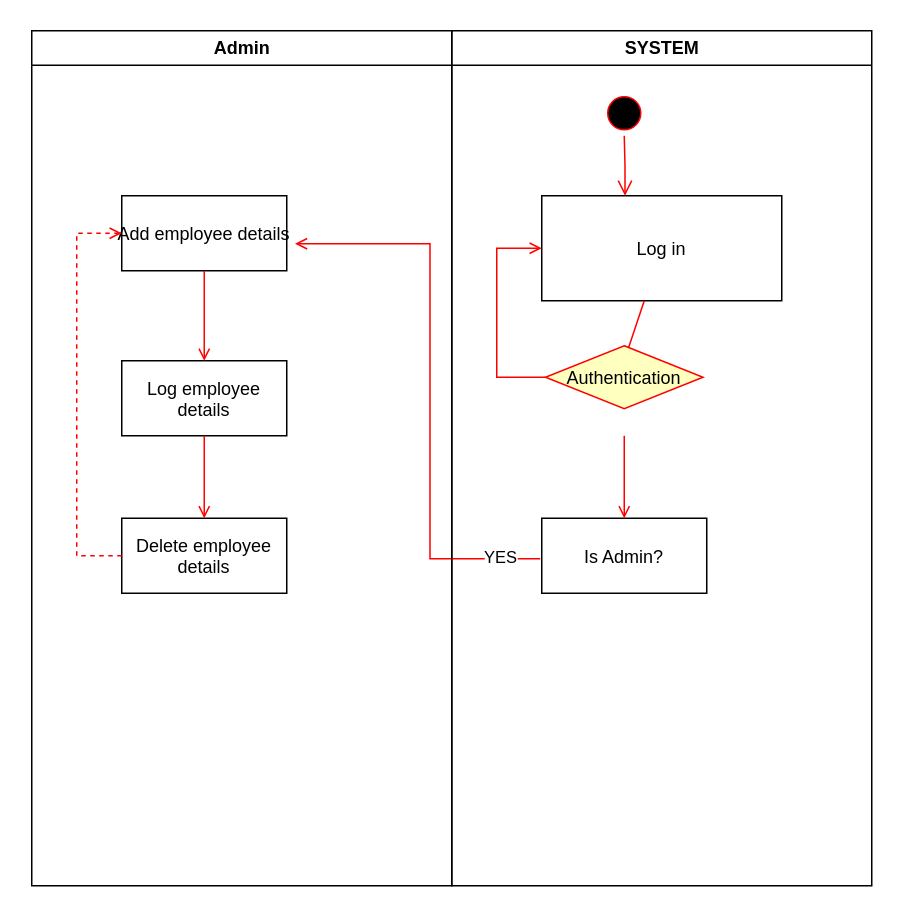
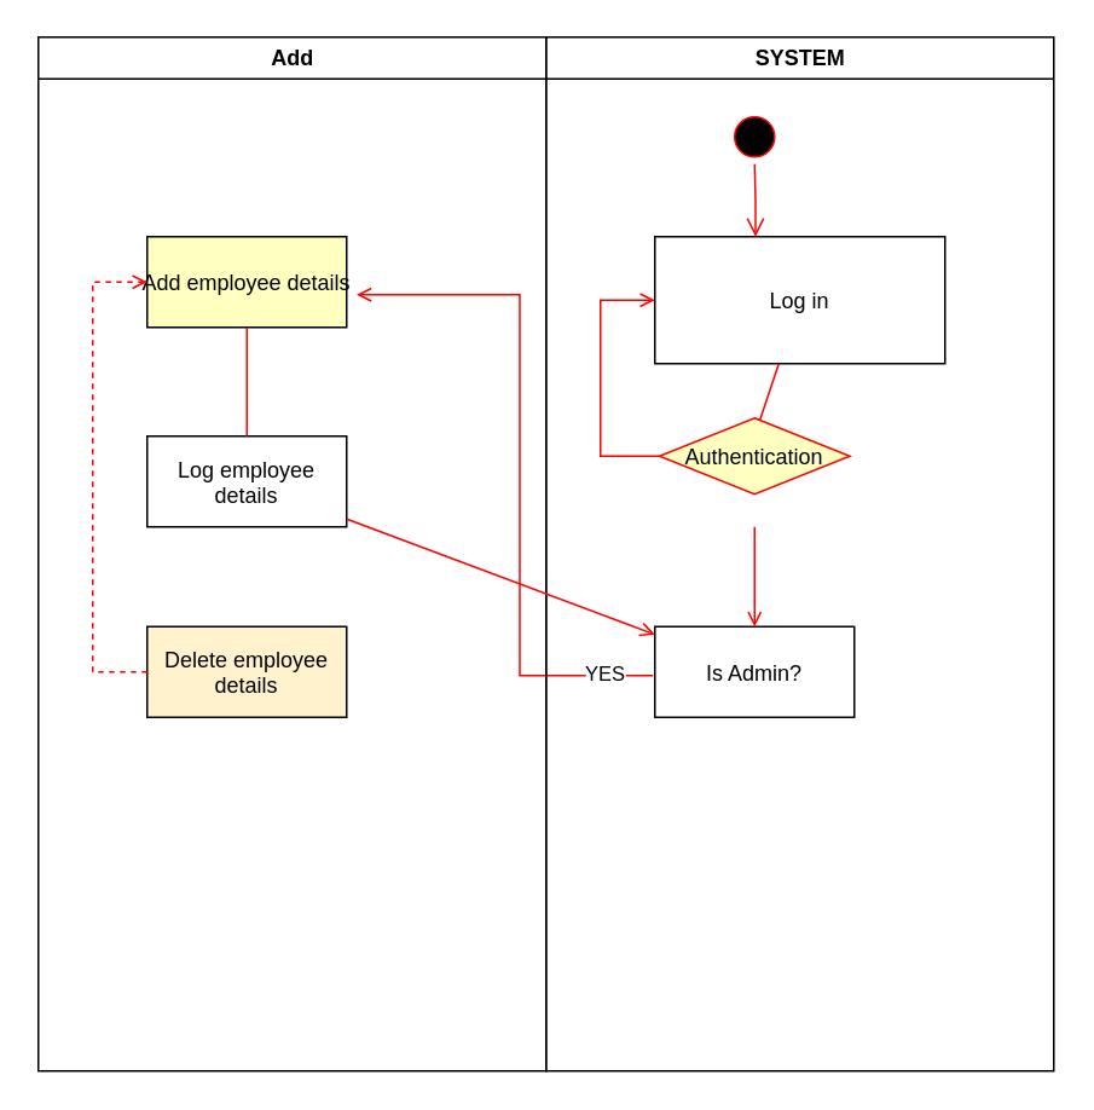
- <mxCell id="13" value="Admin" style="swimlane;whiteSpace=wrap" vertex="1" parent="1"><mxGeometry x="20.5" y="20" width="280" height="570" as="geometry" /></mxCell>
+ <mxCell id="13" value="Add" style="swimlane;whiteSpace=wrap" vertex="1" parent="1"><mxGeometry x="20.5" y="20" width="280" height="570" as="geometry" /></mxCell>
- <mxCell id="14" value="Add employee details" style="" vertex="1" parent="13"><mxGeometry x="60" y="110" width="110" height="50" as="geometry" /></mxCell>
+ <mxCell id="14" value="Add employee details" style="fillColor=#ffffc0;" vertex="1" parent="13"><mxGeometry x="60" y="110" width="110" height="50" as="geometry" /></mxCell>
- <mxCell id="16" value="" style="endArrow=open;strokeColor=#FF0000;endFill=1;rounded=0" edge="1" parent="13" source="14" target="15"><mxGeometry relative="1" as="geometry" /></mxCell>
+ <mxCell id="16" value="" style="endArrow=none;strokeColor=#FF0000;endFill=1;rounded=0;" edge="1" parent="13" source="14" target="15"><mxGeometry relative="1" as="geometry" /></mxCell>
- <mxCell id="18" value="" style="endArrow=open;strokeColor=#FF0000;endFill=1;rounded=0" edge="1" parent="13" source="15" target="17"><mxGeometry relative="1" as="geometry" /></mxCell>
+ <mxCell id="18" value="" style="endArrow=open;strokeColor=#FF0000;endFill=1;rounded=0;" edge="1" parent="13" source="15" target="7"><mxGeometry relative="1" as="geometry" /></mxCell>
- <mxCell id="17" value="Delete employee &#10;details" style="" vertex="1" parent="13"><mxGeometry x="60" y="325" width="110" height="50" as="geometry" /></mxCell>
+ <mxCell id="17" value="Delete employee &#10;details" style="fillColor=#fff2cc;" vertex="1" parent="13"><mxGeometry x="60" y="325" width="110" height="50" as="geometry" /></mxCell>
